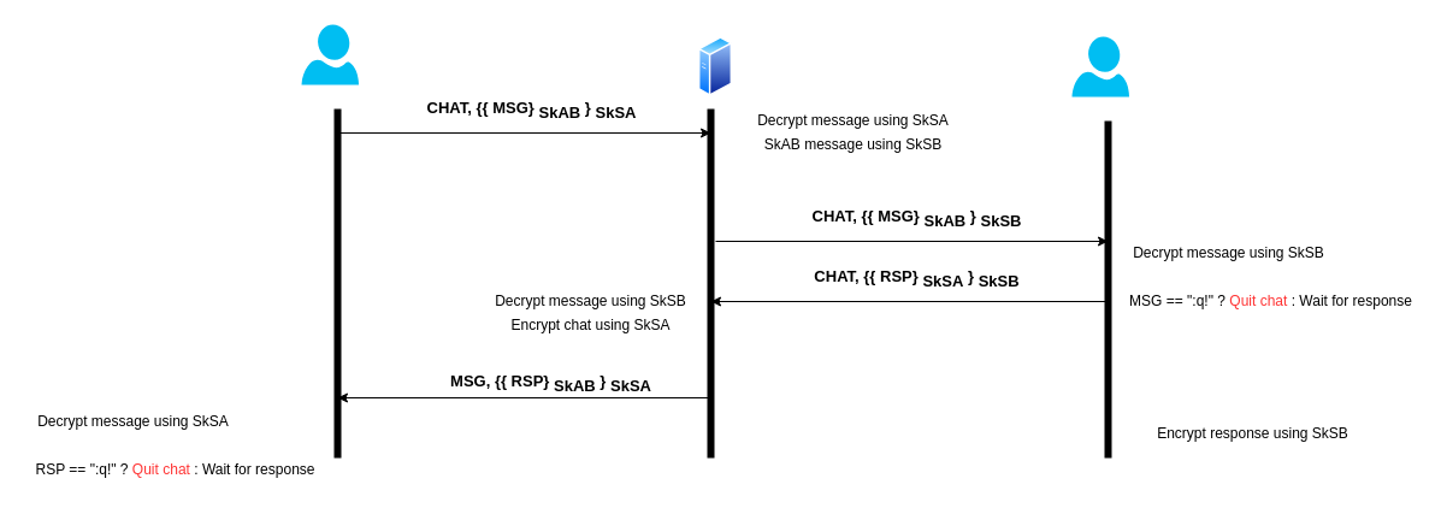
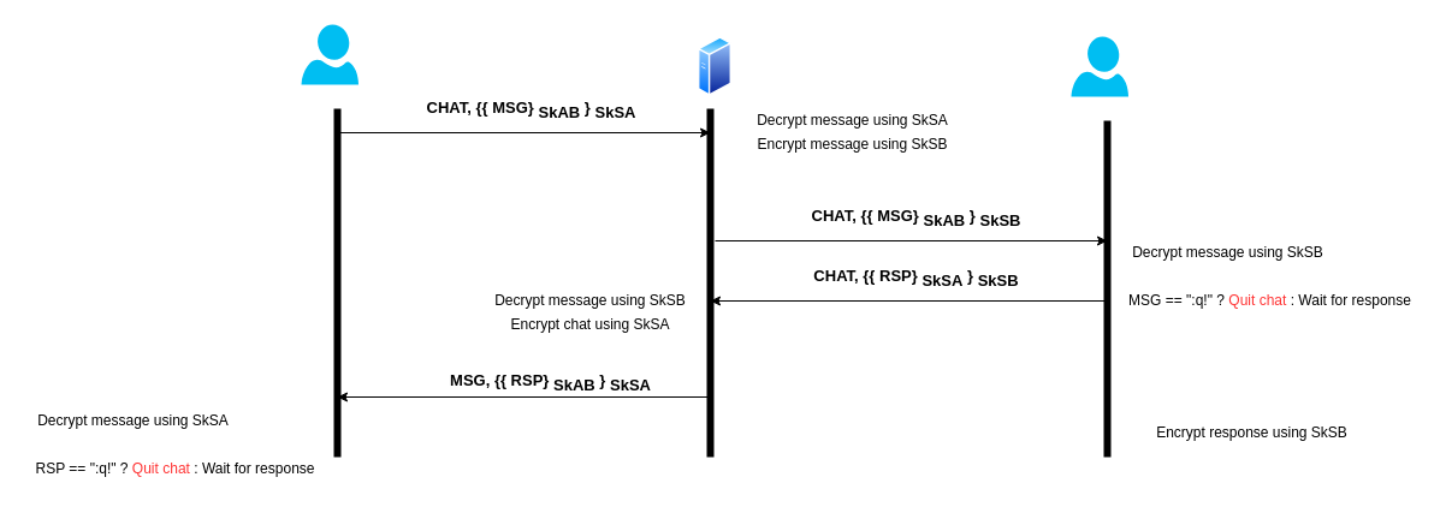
- <mxCell id="13" value="SkAB message using SkSB" style="text;html=1;align=center;verticalAlign=middle;resizable=0;points=[];autosize=1;strokeColor=none;fillColor=none;" parent="1" vertex="1"><mxGeometry x="618" y="110" width="180" height="20" as="geometry" /></mxCell>
+ <mxCell id="13" value="Encrypt message using SkSB" style="text;html=1;align=center;verticalAlign=middle;resizable=0;points=[];autosize=1;strokeColor=none;fillColor=none;" parent="1" vertex="1"><mxGeometry x="618" y="110" width="180" height="20" as="geometry" /></mxCell>
